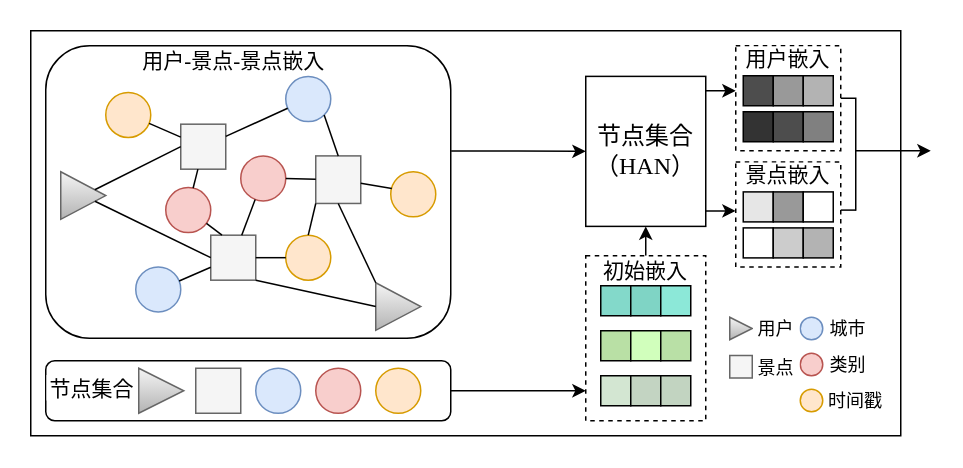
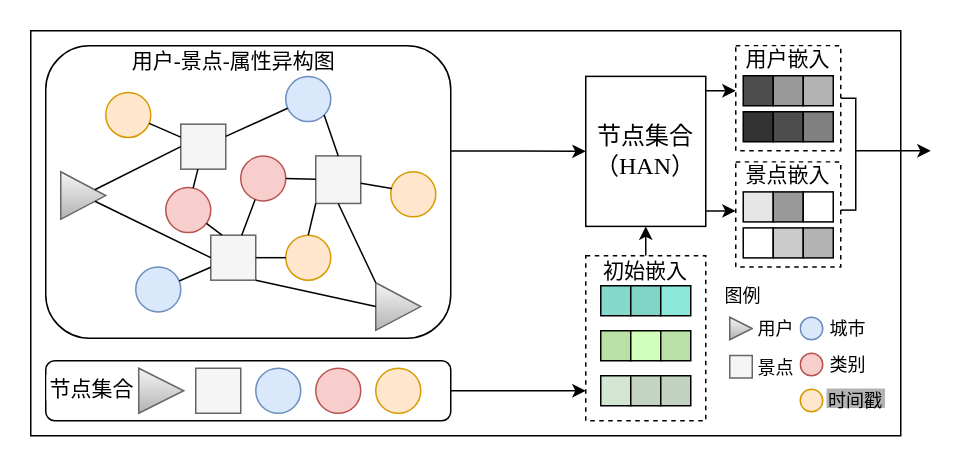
- <mxCell id="42" value="&lt;font face=&quot;宋体&quot; style=&quot;font-size: 14px;&quot;&gt;用户-景点-景点嵌入&lt;/font&gt;" style="rounded=0;whiteSpace=wrap;html=1;strokeColor=#FFFFFF;fontSize=16;" vertex="1" parent="1"><mxGeometry x="77.5" y="32" width="155" height="14.57" as="geometry" /></mxCell>
+ <mxCell id="42" value="&lt;font face=&quot;宋体&quot; style=&quot;font-size: 14px;&quot;&gt;用户-景点-属性异构图&lt;/font&gt;" style="rounded=0;whiteSpace=wrap;html=1;strokeColor=#FFFFFF;fontSize=16;" vertex="1" parent="1"><mxGeometry x="77.5" y="32" width="155" height="14.57" as="geometry" /></mxCell>
+ <mxCell id="59" value="&lt;font face=&quot;宋体&quot; style=&quot;font-size: 12px;&quot;&gt;图例&lt;/font&gt;" style="rounded=0;whiteSpace=wrap;html=1;strokeColor=#FFFFFF;fontSize=16;" vertex="1" parent="1"><mxGeometry x="480" y="188" width="30" height="14" as="geometry" /></mxCell>
- <mxCell id="80" value="&lt;font face=&quot;宋体&quot; style=&quot;font-size: 12px;&quot;&gt;时间戳&lt;/font&gt;" style="rounded=0;whiteSpace=wrap;html=1;strokeColor=#FFFFFF;fontSize=16;" vertex="1" parent="1"><mxGeometry x="550" y="258" width="40" height="14" as="geometry" /></mxCell>
+ <mxCell id="80" value="&lt;font face=&quot;宋体&quot; style=&quot;font-size: 12px;&quot;&gt;时间戳&lt;/font&gt;" style="rounded=0;whiteSpace=wrap;html=1;strokeColor=#FFFFFF;fontSize=16;fillColor=#b3b3b3;" vertex="1" parent="1"><mxGeometry x="550" y="258" width="40" height="14" as="geometry" /></mxCell>
